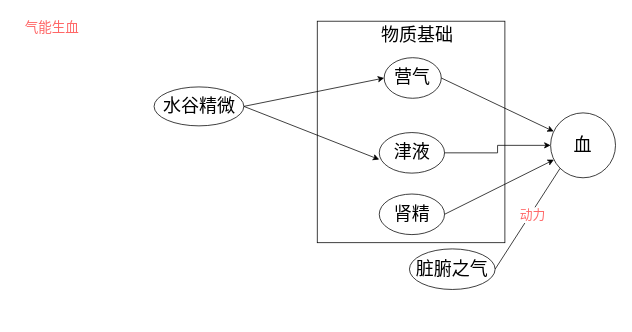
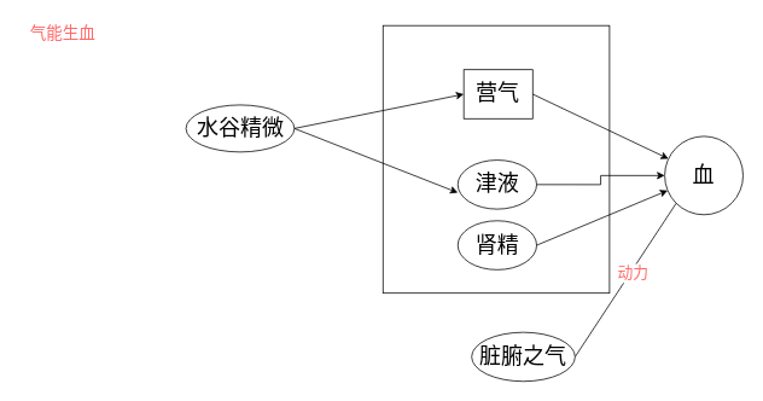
- <mxCell id="5" value="&lt;font style=&quot;font-size: 24px;&quot;&gt;物质基础&lt;/font&gt;" style="text;html=1;strokeColor=none;fillColor=none;align=center;verticalAlign=middle;whiteSpace=wrap;rounded=0;" vertex="1" parent="3"><mxGeometry x="76.923" y="6.257" width="113.462" height="23.986" as="geometry" /></mxCell>
- <mxCell id="6" value="&lt;font style=&quot;font-size: 24px;&quot;&gt;营气&lt;/font&gt;" style="ellipse;whiteSpace=wrap;html=1;" vertex="1" parent="2"><mxGeometry x="491.304" y="56.216" width="76.087" height="54.054" as="geometry" /></mxCell>
+ <mxCell id="6" value="&lt;font style=&quot;font-size: 24px;&quot;&gt;营气&lt;/font&gt;" style="whiteSpace=wrap;html=1;rounded=0;" vertex="1" parent="2"><mxGeometry x="491.304" y="56.216" width="76.087" height="54.054" as="geometry" /></mxCell>
- <mxCell id="7" value="&lt;font style=&quot;font-size: 24px;&quot;&gt;肾精&lt;/font&gt;" style="ellipse;whiteSpace=wrap;html=1;" vertex="1" parent="2"><mxGeometry x="484.783" y="237.838" width="86.957" height="54.054" as="geometry" /></mxCell>
+ <mxCell id="7" value="&lt;font style=&quot;font-size: 24px;&quot;&gt;肾精&lt;/font&gt;" style="ellipse;whiteSpace=wrap;html=1;" vertex="1" parent="2"><mxGeometry x="484.783" y="222.838" width="86.957" height="54.054" as="geometry" /></mxCell>
- <mxCell id="18" value="&lt;font style=&quot;font-size: 24px;&quot;&gt;脏腑之气&lt;/font&gt;" style="ellipse;whiteSpace=wrap;html=1;" vertex="1" parent="2"><mxGeometry x="525" y="310.946" width="114.13" height="54.054" as="geometry" /></mxCell>
+ <mxCell id="18" value="&lt;font style=&quot;font-size: 24px;&quot;&gt;脏腑之气&lt;/font&gt;" style="ellipse;whiteSpace=wrap;html=1;" vertex="1" parent="2"><mxGeometry x="500" y="345.946" width="114.13" height="54.054" as="geometry" /></mxCell>
